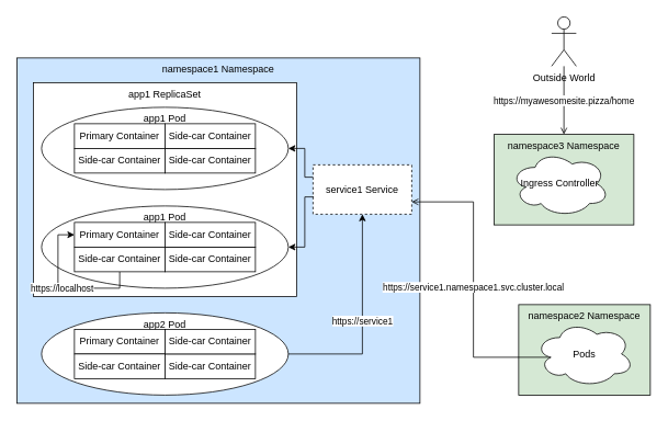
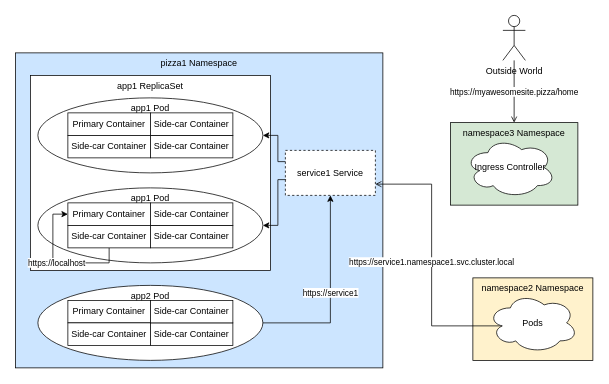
- <mxCell id="3" value="namespace1 Namespace" style="whiteSpace=wrap;html=1;verticalAlign=top;fillColor=#CCE5FF;" vertex="1" parent="1"><mxGeometry x="20" y="70" width="490" height="420" as="geometry" /></mxCell>
+ <mxCell id="3" value="pizza1 Namespace" style="whiteSpace=wrap;html=1;verticalAlign=top;fillColor=#CCE5FF;" vertex="1" parent="1"><mxGeometry x="20" y="70" width="490" height="420" as="geometry" /></mxCell>
- <mxCell id="26" value="namespace2 Namespace" style="whiteSpace=wrap;html=1;verticalAlign=top;fillColor=#d5e8d4;" vertex="1" parent="1"><mxGeometry x="630" y="370" width="160" height="110" as="geometry" /></mxCell>
+ <mxCell id="26" value="namespace2 Namespace" style="whiteSpace=wrap;html=1;verticalAlign=top;fillColor=#FFF2CC;" vertex="1" parent="1"><mxGeometry x="630" y="370" width="160" height="110" as="geometry" /></mxCell>
